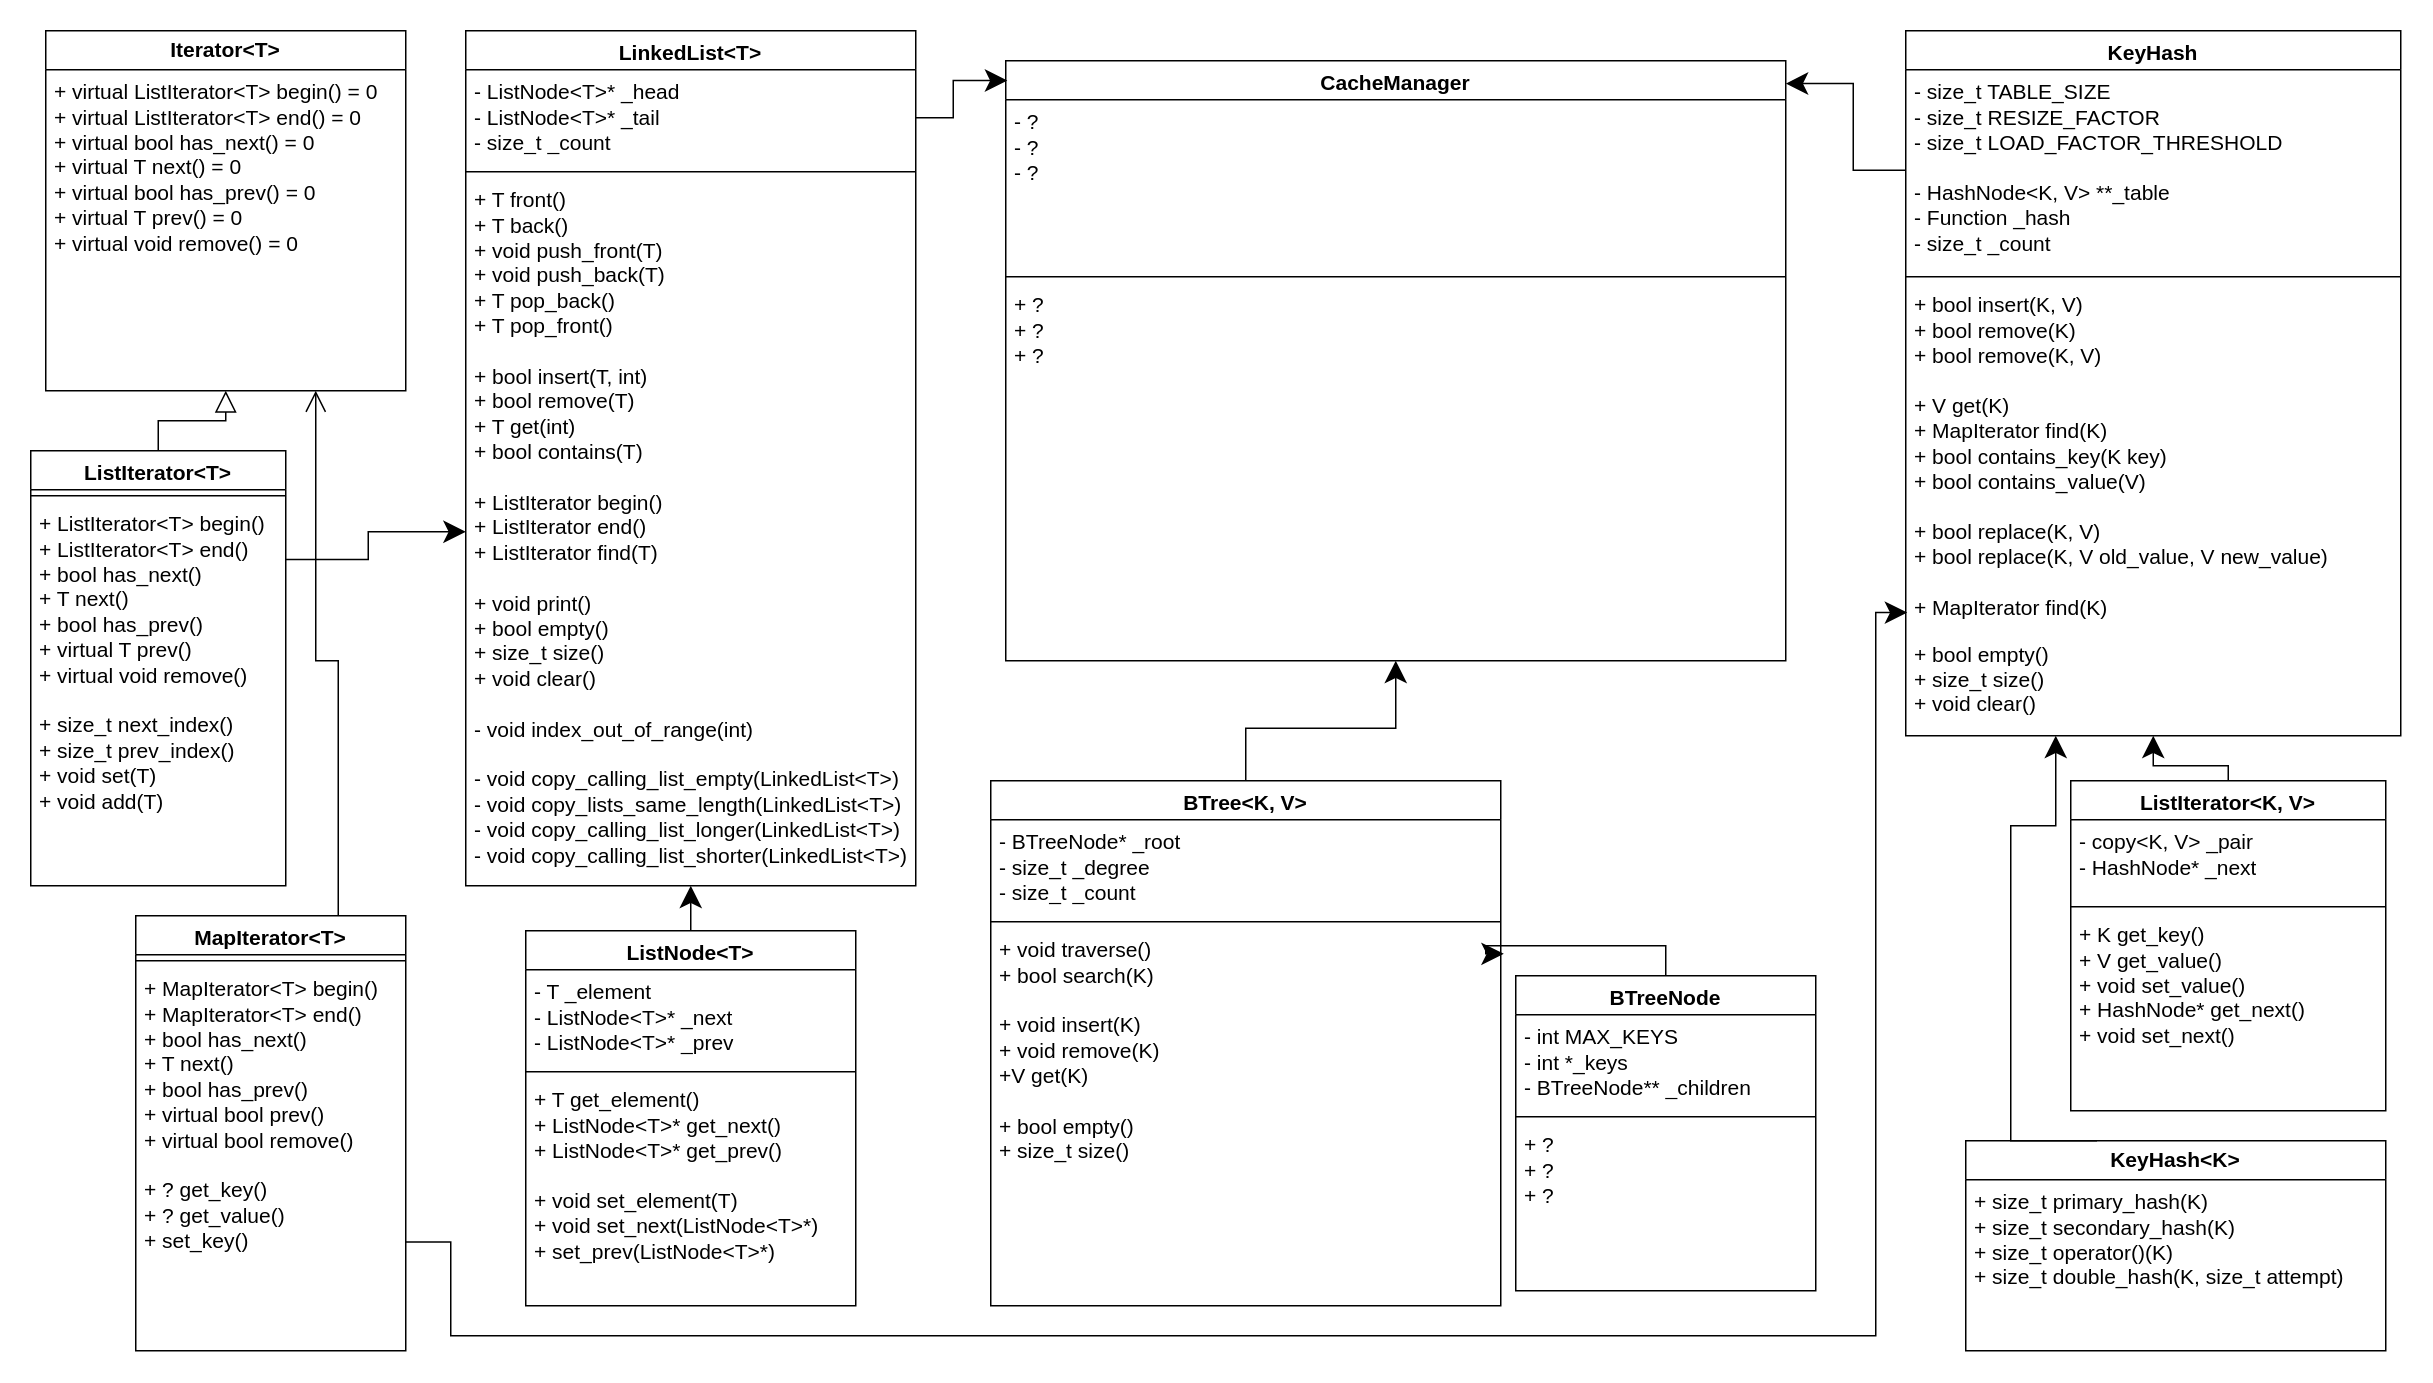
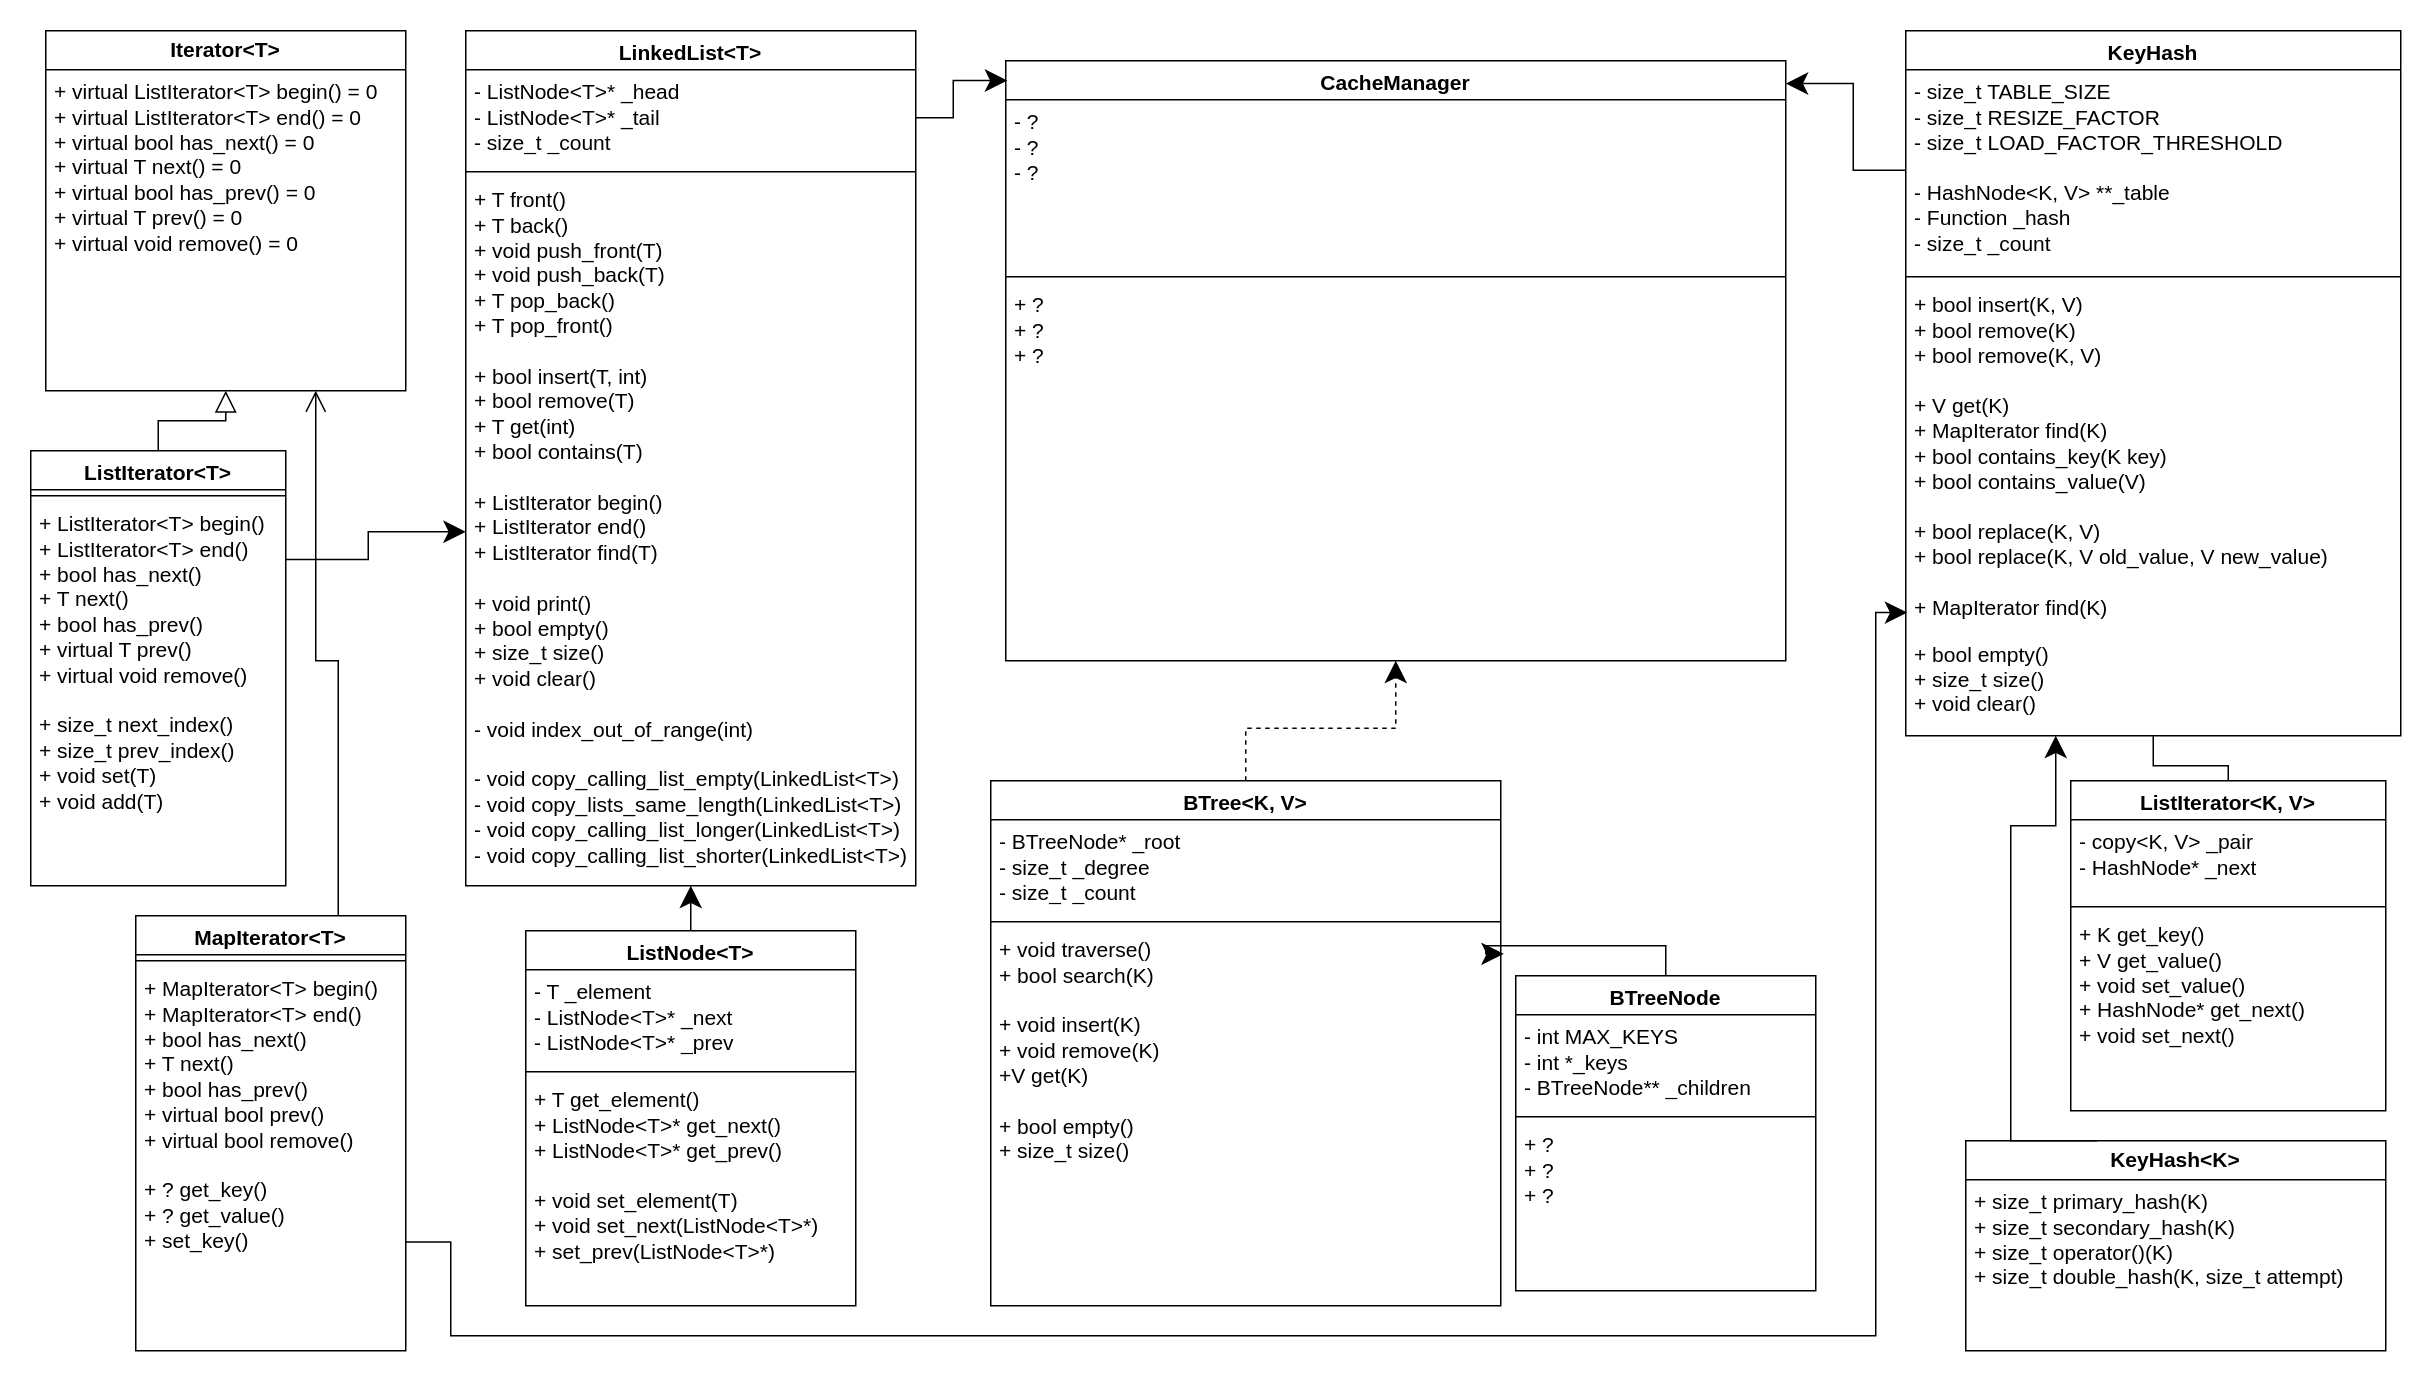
- <mxCell id="34" style="edgeStyle=orthogonalEdgeStyle;rounded=0;orthogonalLoop=1;jettySize=auto;html=1;exitX=0.5;exitY=0;exitDx=0;exitDy=0;entryX=0.5;entryY=1;entryDx=0;entryDy=0;endSize=12;" edge="1" parent="1" source="35" target="43"><mxGeometry relative="1" as="geometry" /></mxCell>
+ <mxCell id="34" style="edgeStyle=orthogonalEdgeStyle;rounded=0;orthogonalLoop=1;jettySize=auto;html=1;exitX=0.5;exitY=0;exitDx=0;exitDy=0;entryX=0.5;entryY=1;entryDx=0;entryDy=0;endSize=12;dashed=1;" edge="1" parent="1" source="35" target="43"><mxGeometry relative="1" as="geometry" /></mxCell>
- <mxCell id="6" style="edgeStyle=orthogonalEdgeStyle;rounded=0;orthogonalLoop=1;jettySize=auto;html=1;exitX=0.5;exitY=0;exitDx=0;exitDy=0;entryX=0.5;entryY=1;entryDx=0;entryDy=0;endSize=12;" edge="1" parent="1" source="7" target="2"><mxGeometry relative="1" as="geometry"><Array as="points"><mxPoint x="1485" y="510" /><mxPoint x="1435" y="510" /></Array></mxGeometry></mxCell>
+ <mxCell id="6" style="edgeStyle=orthogonalEdgeStyle;rounded=0;orthogonalLoop=1;jettySize=auto;html=1;exitX=0.5;exitY=0;exitDx=0;exitDy=0;entryX=0.5;entryY=1;entryDx=0;entryDy=0;endSize=12;endArrow=none;" edge="1" parent="1" source="7" target="2"><mxGeometry relative="1" as="geometry"><Array as="points"><mxPoint x="1485" y="510" /><mxPoint x="1435" y="510" /></Array></mxGeometry></mxCell>
